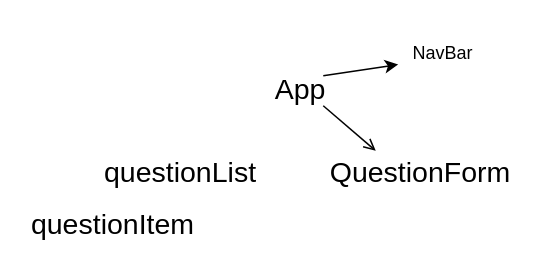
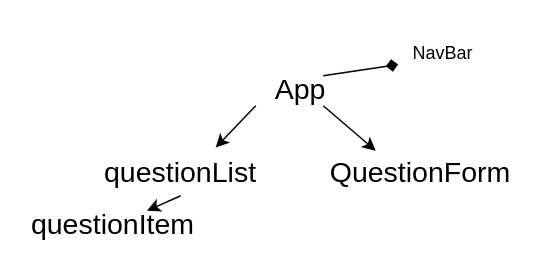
- <mxCell id="4" style="edgeStyle=none;html=1;exitX=0.75;exitY=0;exitDx=0;exitDy=0;entryX=0;entryY=0.75;entryDx=0;entryDy=0;" edge="1" parent="1" source="5" target="10"><mxGeometry relative="1" as="geometry" /></mxCell>
+ <mxCell id="4" style="edgeStyle=none;html=1;exitX=0.75;exitY=0;exitDx=0;exitDy=0;entryX=0;entryY=0.75;entryDx=0;entryDy=0;endArrow=diamond;" edge="1" parent="1" source="5" target="10"><mxGeometry relative="1" as="geometry" /></mxCell>
+ <mxCell id="2" style="edgeStyle=none;html=1;exitX=0;exitY=1;exitDx=0;exitDy=0;entryX=0.694;entryY=-0.07;entryDx=0;entryDy=0;entryPerimeter=0;fontSize=19;" parent="1" source="5" target="7" edge="1"><mxGeometry relative="1" as="geometry" /></mxCell>
- <mxCell id="3" style="edgeStyle=none;html=1;exitX=0.75;exitY=1;exitDx=0;exitDy=0;entryX=0.25;entryY=0;entryDx=0;entryDy=0;fontSize=19;endArrow=open;" parent="1" source="5" target="8" edge="1"><mxGeometry relative="1" as="geometry" /></mxCell>
+ <mxCell id="3" style="edgeStyle=none;html=1;exitX=0.75;exitY=1;exitDx=0;exitDy=0;entryX=0.25;entryY=0;entryDx=0;entryDy=0;fontSize=19;" parent="1" source="5" target="8" edge="1"><mxGeometry relative="1" as="geometry" /></mxCell>
+ <mxCell id="6" style="edgeStyle=none;html=1;exitX=0.5;exitY=1;exitDx=0;exitDy=0;fontSize=19;" parent="1" source="7" target="9" edge="1"><mxGeometry relative="1" as="geometry" /></mxCell>
